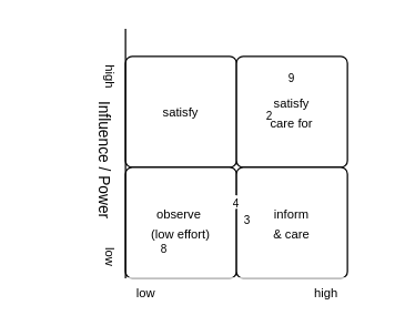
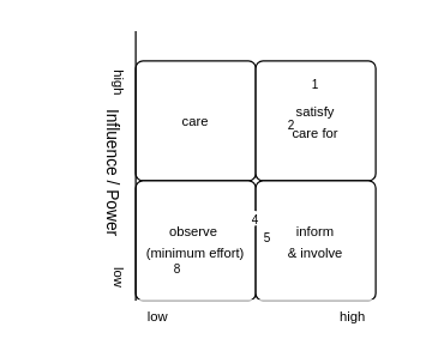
- <mxCell id="13" value="&lt;font style=&quot;font-size: 8px;&quot;&gt;9&lt;/font&gt;" style="text;html=1;whiteSpace=wrap;strokeColor=none;fillColor=default;align=center;verticalAlign=middle;rounded=1;arcSize=50100;" vertex="1" parent="1"><mxGeometry x="204.5" y="50" width="10" height="10" as="geometry" /></mxCell>
+ <mxCell id="13" value="&lt;font style=&quot;font-size: 8px;&quot;&gt;1&lt;/font&gt;" style="text;html=1;whiteSpace=wrap;strokeColor=none;fillColor=default;align=center;verticalAlign=middle;rounded=1;arcSize=50100;" vertex="1" parent="1"><mxGeometry x="204.5" y="50" width="10" height="10" as="geometry" /></mxCell>
- <mxCell id="2" value="&lt;font style=&quot;font-size: 9px; color: light-dark(rgb(0, 0, 0), rgb(0, 0, 0));&quot;&gt;satisfy&lt;/font&gt;" style="whiteSpace=wrap;html=1;aspect=fixed;fillColor=light-dark(#FFFFFF,#B3B3B3);perimeterSpacing=0;rounded=1;arcSize=6;" parent="1" vertex="1"><mxGeometry x="90" y="40" width="80" height="80" as="geometry" /></mxCell>
+ <mxCell id="2" value="&lt;font style=&quot;font-size: 9px; color: light-dark(rgb(0, 0, 0), rgb(0, 0, 0));&quot;&gt;care&lt;/font&gt;" style="whiteSpace=wrap;html=1;aspect=fixed;fillColor=light-dark(#FFFFFF,#B3B3B3);perimeterSpacing=0;rounded=1;arcSize=6;" parent="1" vertex="1"><mxGeometry x="90" y="40" width="80" height="80" as="geometry" /></mxCell>
- <mxCell id="16" value="&lt;font style=&quot;font-size: 8px;&quot;&gt;3&lt;/font&gt;" style="text;html=1;whiteSpace=wrap;strokeColor=none;fillColor=default;align=center;verticalAlign=middle;rounded=1;arcSize=50100;" vertex="1" parent="1"><mxGeometry x="173" y="152" width="10" height="10" as="geometry" /></mxCell>
+ <mxCell id="16" value="&lt;font style=&quot;font-size: 8px;&quot;&gt;5&lt;/font&gt;" style="text;html=1;whiteSpace=wrap;strokeColor=none;fillColor=default;align=center;verticalAlign=middle;rounded=1;arcSize=50100;" vertex="1" parent="1"><mxGeometry x="173" y="152" width="10" height="10" as="geometry" /></mxCell>
- <mxCell id="4" value="&lt;font style=&quot;font-size: 9px; color: light-dark(rgb(0, 0, 0), rgb(0, 0, 0));&quot;&gt;observe&amp;nbsp;&lt;/font&gt;&lt;div&gt;&lt;font style=&quot;font-size: 9px; color: light-dark(rgb(0, 0, 0), rgb(0, 0, 0));&quot;&gt;(low effort)&lt;/font&gt;&lt;/div&gt;" style="whiteSpace=wrap;html=1;aspect=fixed;fillColor=light-dark(#FFFFFF,#E6E6E6);rounded=1;arcSize=6;" parent="1" vertex="1"><mxGeometry x="90" y="120" width="80" height="80" as="geometry" /></mxCell>
+ <mxCell id="4" value="&lt;font style=&quot;font-size: 9px; color: light-dark(rgb(0, 0, 0), rgb(0, 0, 0));&quot;&gt;observe&amp;nbsp;&lt;/font&gt;&lt;div&gt;&lt;font style=&quot;font-size: 9px; color: light-dark(rgb(0, 0, 0), rgb(0, 0, 0));&quot;&gt;(minimum effort)&lt;/font&gt;&lt;/div&gt;" style="whiteSpace=wrap;html=1;aspect=fixed;fillColor=light-dark(#FFFFFF,#E6E6E6);rounded=1;arcSize=6;" parent="1" vertex="1"><mxGeometry x="90" y="120" width="80" height="80" as="geometry" /></mxCell>
- <mxCell id="5" value="&lt;font style=&quot;font-size: 9px; color: light-dark(rgb(0, 0, 0), rgb(0, 0, 0));&quot;&gt;inform&lt;/font&gt;&lt;div&gt;&lt;span style=&quot;font-size: 9px; background-color: transparent;&quot;&gt;&lt;font style=&quot;color: light-dark(rgb(0, 0, 0), rgb(0, 0, 0));&quot;&gt;&amp;amp; care&lt;/font&gt;&lt;/span&gt;&lt;/div&gt;" style="whiteSpace=wrap;html=1;aspect=fixed;fillColor=light-dark(#FFFFFF,#B3B3B3);rounded=1;arcSize=6;" parent="1" vertex="1"><mxGeometry x="170" y="120" width="80" height="80" as="geometry" /></mxCell>
+ <mxCell id="5" value="&lt;font style=&quot;font-size: 9px; color: light-dark(rgb(0, 0, 0), rgb(0, 0, 0));&quot;&gt;inform&lt;/font&gt;&lt;div&gt;&lt;span style=&quot;font-size: 9px; background-color: transparent;&quot;&gt;&lt;font style=&quot;color: light-dark(rgb(0, 0, 0), rgb(0, 0, 0));&quot;&gt;&amp;amp; involve&lt;/font&gt;&lt;/span&gt;&lt;/div&gt;" style="whiteSpace=wrap;html=1;aspect=fixed;fillColor=light-dark(#FFFFFF,#B3B3B3);rounded=1;arcSize=6;" parent="1" vertex="1"><mxGeometry x="170" y="120" width="80" height="80" as="geometry" /></mxCell>
